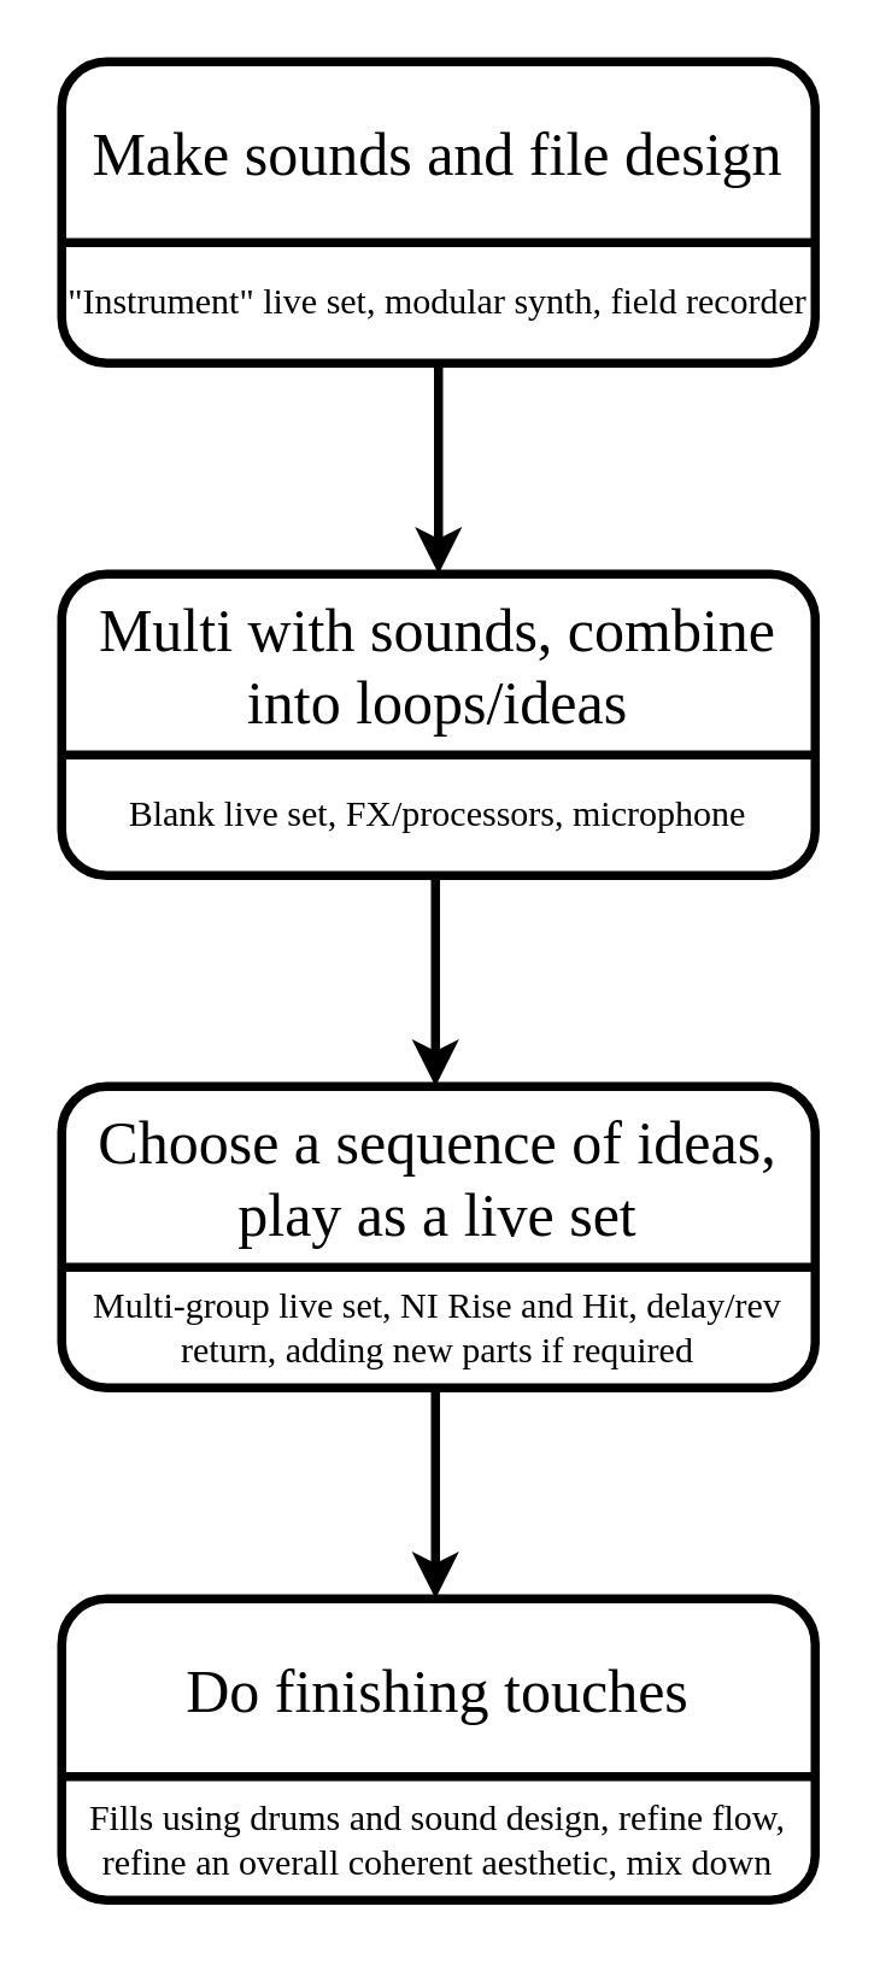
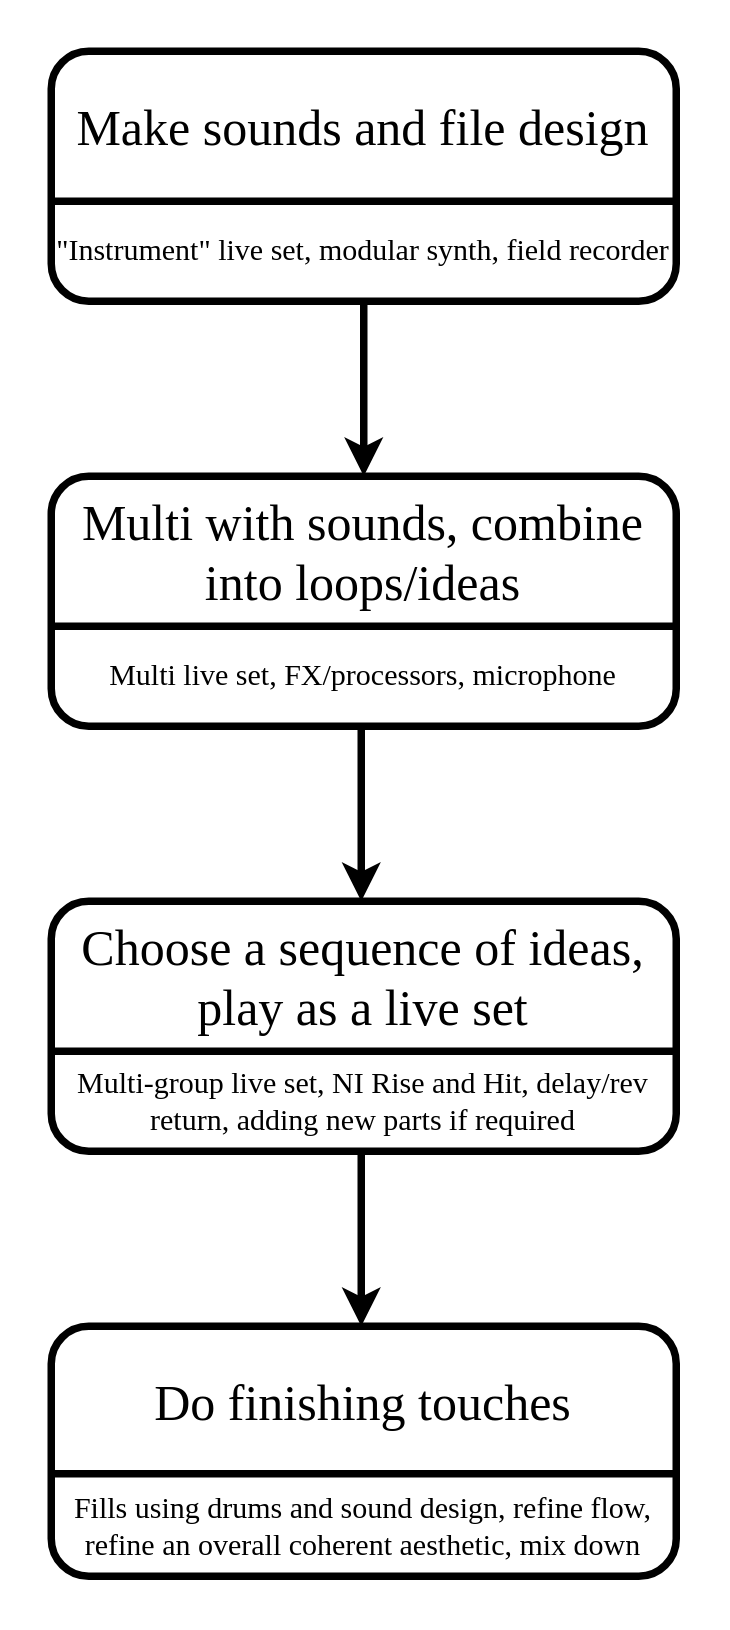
- <mxCell id="3" value="&lt;font face=&quot;Source sans pro&quot;&gt;Blank live set, FX/processors, microphone&lt;/font&gt;" style="text;html=1;strokeColor=none;fillColor=none;align=center;verticalAlign=middle;whiteSpace=wrap;rounded=0;strokeWidth=3;" vertex="1" parent="1"><mxGeometry x="20" y="250" width="250" height="40" as="geometry" /></mxCell>
+ <mxCell id="3" value="&lt;font face=&quot;Source sans pro&quot;&gt;Multi live set, FX/processors, microphone&lt;/font&gt;" style="text;html=1;strokeColor=none;fillColor=none;align=center;verticalAlign=middle;whiteSpace=wrap;rounded=0;strokeWidth=3;" vertex="1" parent="1"><mxGeometry x="20" y="250" width="250" height="40" as="geometry" /></mxCell>
